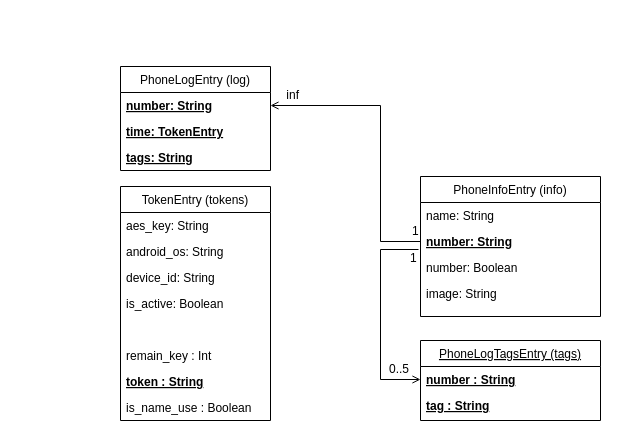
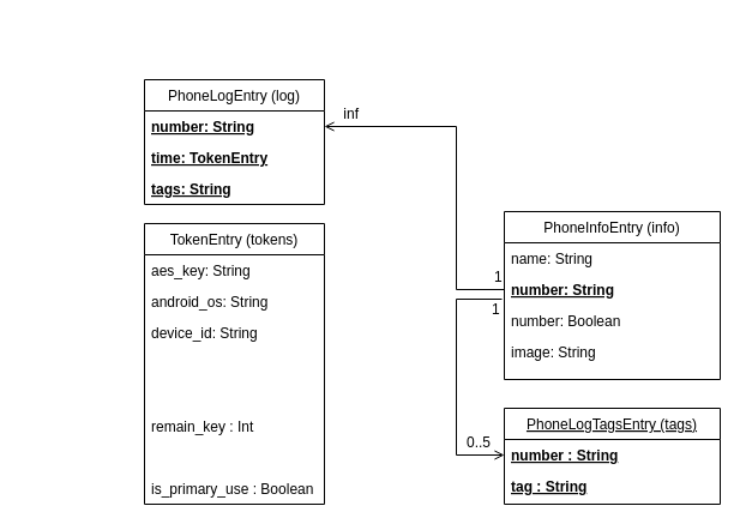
- <mxCell id="24" value="is_active: Boolean&#10;" style="text;align=left;verticalAlign=top;spacingLeft=4;spacingRight=4;overflow=hidden;rotatable=0;points=[[0,0.5],[1,0.5]];portConstraint=eastwest;rounded=0;shadow=0;html=0;" vertex="1" parent="1"><mxGeometry x="120" y="290" width="150" height="26" as="geometry" /></mxCell>
- <mxCell id="26" value="token : String" style="text;align=left;verticalAlign=top;spacingLeft=4;spacingRight=4;overflow=hidden;rotatable=0;points=[[0,0.5],[1,0.5]];portConstraint=eastwest;rounded=0;shadow=0;html=0;fontStyle=5" vertex="1" parent="1"><mxGeometry x="120" y="368" width="150" height="26" as="geometry" /></mxCell>
- <mxCell id="27" value="is_name_use : Boolean" style="text;align=left;verticalAlign=top;spacingLeft=4;spacingRight=4;overflow=hidden;rotatable=0;points=[[0,0.5],[1,0.5]];portConstraint=eastwest;rounded=0;shadow=0;html=0;" vertex="1" parent="1"><mxGeometry x="120" y="394" width="150" height="26" as="geometry" /></mxCell>
+ <mxCell id="27" value="is_primary_use : Boolean" style="text;align=left;verticalAlign=top;spacingLeft=4;spacingRight=4;overflow=hidden;rotatable=0;points=[[0,0.5],[1,0.5]];portConstraint=eastwest;rounded=0;shadow=0;html=0;" vertex="1" parent="1"><mxGeometry x="120" y="394" width="150" height="26" as="geometry" /></mxCell>
